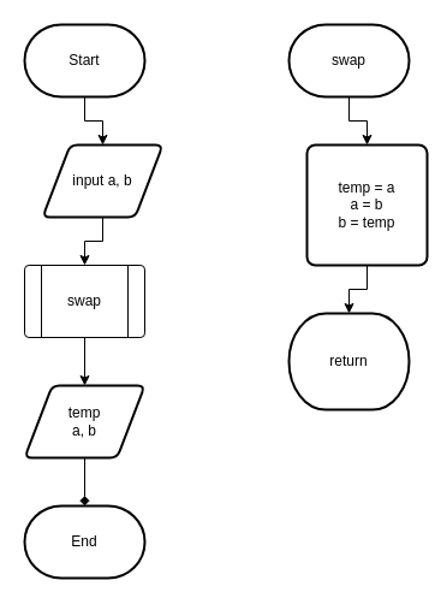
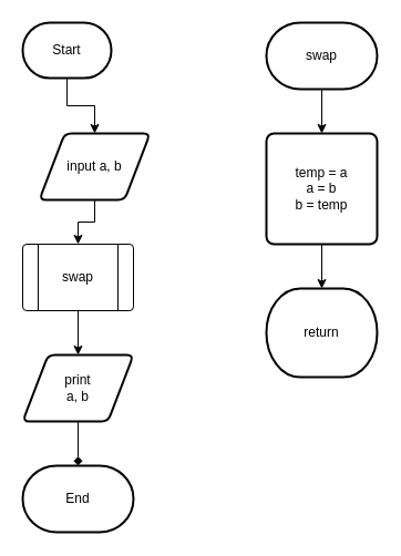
- <mxCell id="3" value="Start" style="strokeWidth=2;html=1;shape=mxgraph.flowchart.terminator;whiteSpace=wrap;" vertex="1" parent="1"><mxGeometry x="20" y="20" width="100" height="60" as="geometry" /></mxCell>
+ <mxCell id="3" value="Start" style="strokeWidth=2;html=1;shape=mxgraph.flowchart.terminator;whiteSpace=wrap;" vertex="1" parent="1"><mxGeometry x="20" y="20" width="80" height="50" as="geometry" /></mxCell>
- <mxCell id="12" value="&lt;div&gt;temp = a&lt;/div&gt;&lt;div&gt;a = b&lt;/div&gt;&lt;div&gt;b = temp&lt;br&gt;&lt;/div&gt;" style="rounded=1;whiteSpace=wrap;html=1;absoluteArcSize=1;arcSize=14;strokeWidth=2;" vertex="1" parent="1"><mxGeometry x="255" y="120" width="100" height="100" as="geometry" /></mxCell>
+ <mxCell id="12" value="&lt;div&gt;temp = a&lt;/div&gt;&lt;div&gt;a = b&lt;/div&gt;&lt;div&gt;b = temp&lt;br&gt;&lt;/div&gt;" style="rounded=1;whiteSpace=wrap;html=1;absoluteArcSize=1;arcSize=14;strokeWidth=2;" vertex="1" parent="1"><mxGeometry x="240" y="120" width="100" height="100" as="geometry" /></mxCell>
- <mxCell id="15" value="&lt;div&gt;temp&lt;/div&gt;&lt;div&gt;a, b&lt;br&gt;&lt;/div&gt;" style="shape=parallelogram;html=1;strokeWidth=2;perimeter=parallelogramPerimeter;whiteSpace=wrap;rounded=1;arcSize=12;size=0.23;" vertex="1" parent="1"><mxGeometry x="20" y="320" width="100" height="60" as="geometry" /></mxCell>
+ <mxCell id="15" value="&lt;div&gt;print&lt;/div&gt;&lt;div&gt;a, b&lt;br&gt;&lt;/div&gt;" style="shape=parallelogram;html=1;strokeWidth=2;perimeter=parallelogramPerimeter;whiteSpace=wrap;rounded=1;arcSize=12;size=0.23;" vertex="1" parent="1"><mxGeometry x="20" y="320" width="100" height="60" as="geometry" /></mxCell>
